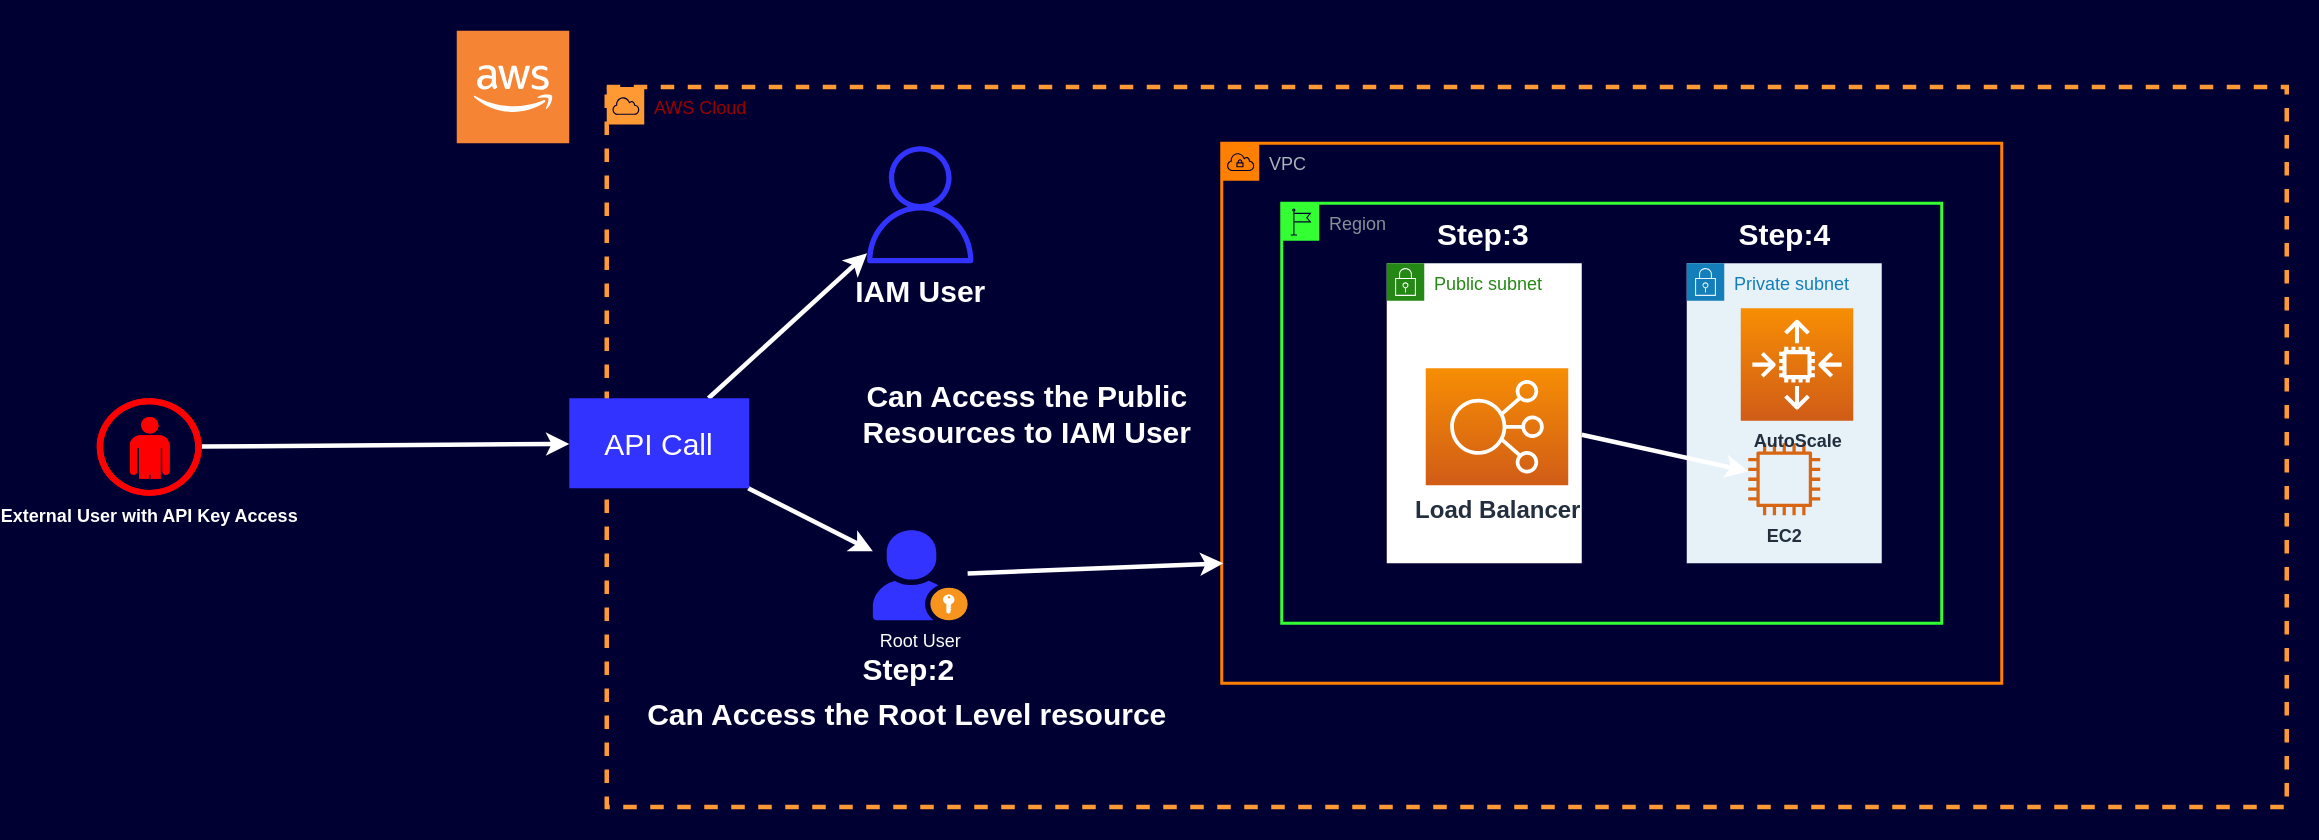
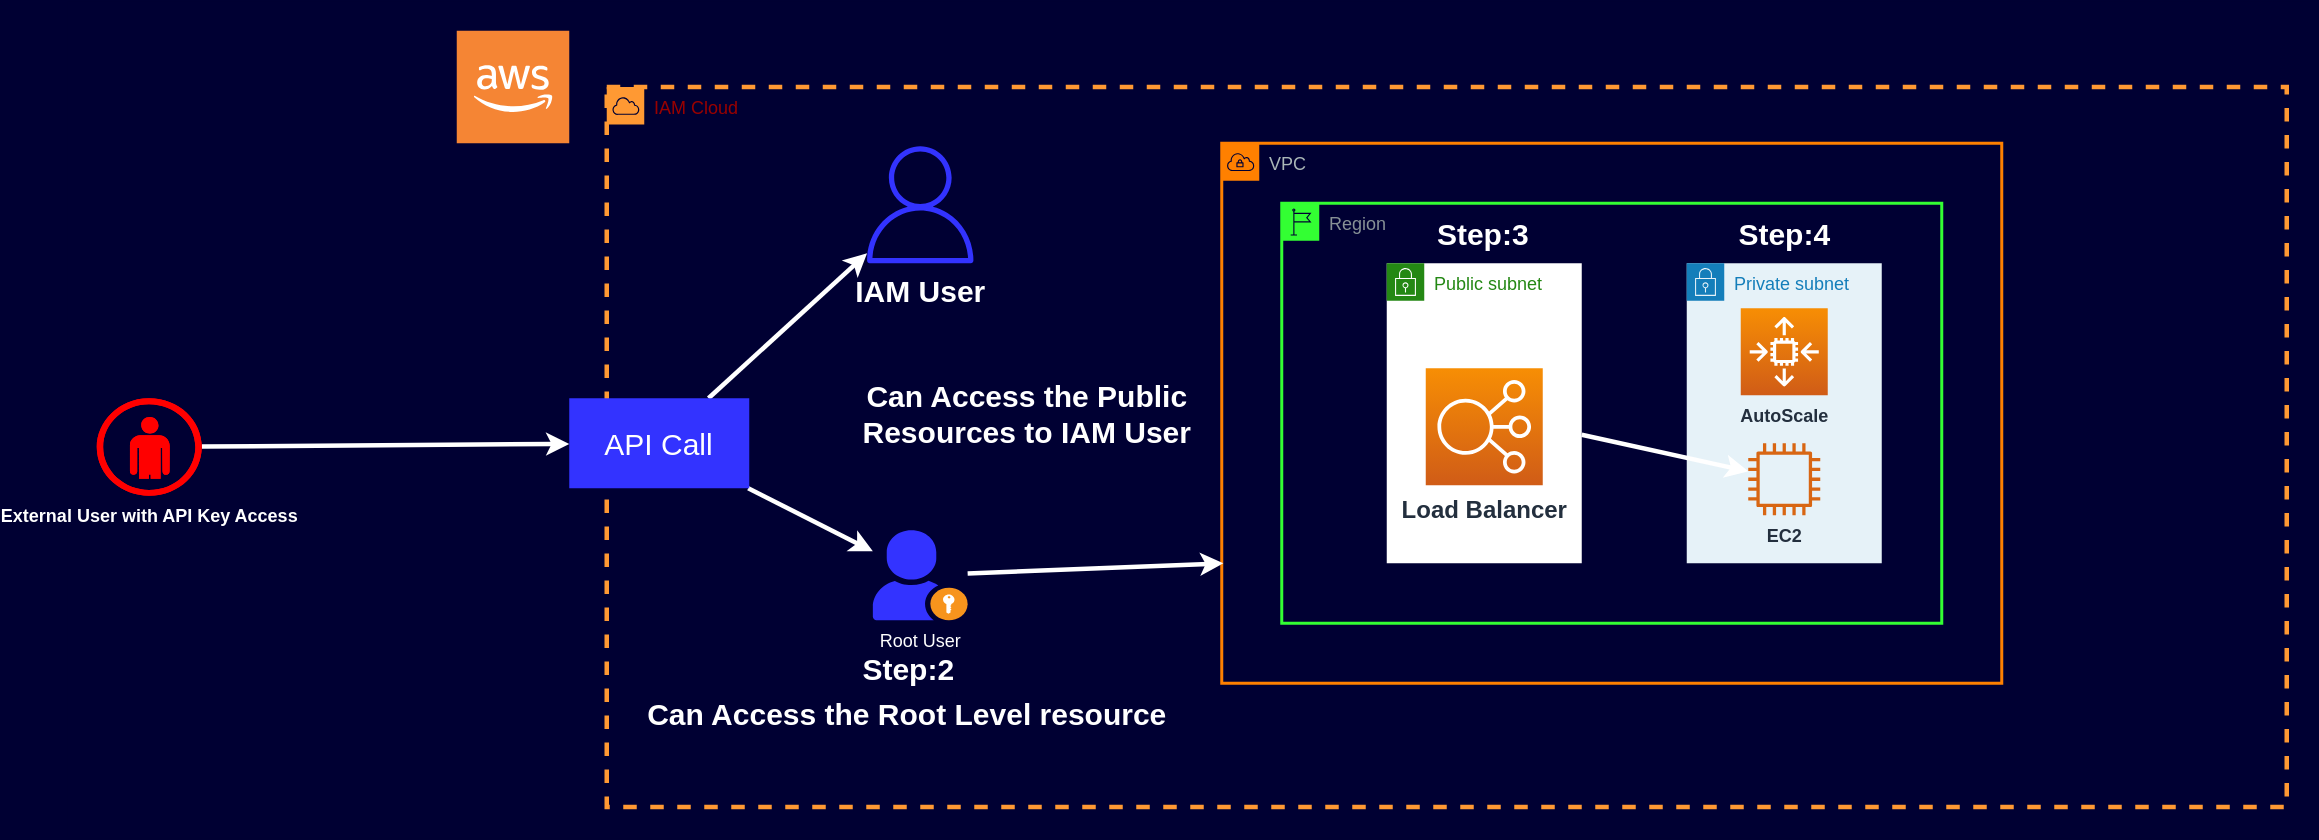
- <mxCell id="2" value="AWS Cloud" style="outlineConnect=0;gradientColor=none;html=1;whiteSpace=wrap;fontSize=12;fontStyle=0;shape=mxgraph.aws4.group;grIcon=mxgraph.aws4.group_aws_cloud;fillColor=none;verticalAlign=top;align=left;spacingLeft=30;dashed=1;labelBackgroundColor=none;fontColor=#990000;strokeWidth=3;strokeColor=#FF9933;" vertex="1" parent="1"><mxGeometry x="360" y="57.5" width="1120" height="480" as="geometry" /></mxCell>
+ <mxCell id="2" value="IAM Cloud" style="outlineConnect=0;gradientColor=none;html=1;whiteSpace=wrap;fontSize=12;fontStyle=0;shape=mxgraph.aws4.group;grIcon=mxgraph.aws4.group_aws_cloud;fillColor=none;verticalAlign=top;align=left;spacingLeft=30;dashed=1;labelBackgroundColor=none;fontColor=#990000;strokeWidth=3;strokeColor=#FF9933;" vertex="1" parent="1"><mxGeometry x="360" y="57.5" width="1120" height="480" as="geometry" /></mxCell>
- <mxCell id="10" value="&lt;b&gt;AutoScale&lt;/b&gt;" style="outlineConnect=0;fontColor=#232F3E;gradientColor=#F78E04;gradientDirection=north;fillColor=#D05C17;strokeColor=#ffffff;dashed=0;verticalLabelPosition=bottom;verticalAlign=top;align=center;html=1;fontSize=12;fontStyle=0;aspect=fixed;shape=mxgraph.aws4.resourceIcon;resIcon=mxgraph.aws4.auto_scaling2;labelBackgroundColor=none;" vertex="1" parent="1"><mxGeometry x="1116" y="205" width="75" height="75" as="geometry" /></mxCell>
+ <mxCell id="10" value="&lt;b&gt;AutoScale&lt;/b&gt;" style="outlineConnect=0;fontColor=#232F3E;gradientColor=#F78E04;gradientDirection=north;fillColor=#D05C17;strokeColor=#ffffff;dashed=0;verticalLabelPosition=bottom;verticalAlign=top;align=center;html=1;fontSize=12;fontStyle=0;aspect=fixed;shape=mxgraph.aws4.resourceIcon;resIcon=mxgraph.aws4.auto_scaling2;labelBackgroundColor=none;" vertex="1" parent="1"><mxGeometry x="1116" y="205" width="58" height="58" as="geometry" /></mxCell>
- <mxCell id="11" value="&lt;b&gt;&lt;font style=&quot;font-size: 16px&quot;&gt;Load Balancer&lt;/font&gt;&lt;/b&gt;" style="outlineConnect=0;fontColor=#232F3E;gradientColor=#F78E04;gradientDirection=north;fillColor=#D05C17;strokeColor=#ffffff;dashed=0;verticalLabelPosition=bottom;verticalAlign=top;align=center;html=1;fontSize=12;fontStyle=0;aspect=fixed;shape=mxgraph.aws4.resourceIcon;resIcon=mxgraph.aws4.elastic_load_balancing;labelBackgroundColor=none;" vertex="1" parent="1"><mxGeometry x="906" y="245" width="95" height="78" as="geometry" /></mxCell>
+ <mxCell id="11" value="&lt;b&gt;&lt;font style=&quot;font-size: 16px&quot;&gt;Load Balancer&lt;/font&gt;&lt;/b&gt;" style="outlineConnect=0;fontColor=#232F3E;gradientColor=#F78E04;gradientDirection=north;fillColor=#D05C17;strokeColor=#ffffff;dashed=0;verticalLabelPosition=bottom;verticalAlign=top;align=center;html=1;fontSize=12;fontStyle=0;aspect=fixed;shape=mxgraph.aws4.resourceIcon;resIcon=mxgraph.aws4.elastic_load_balancing;labelBackgroundColor=none;" vertex="1" parent="1"><mxGeometry x="906" y="245" width="78" height="78" as="geometry" /></mxCell>
